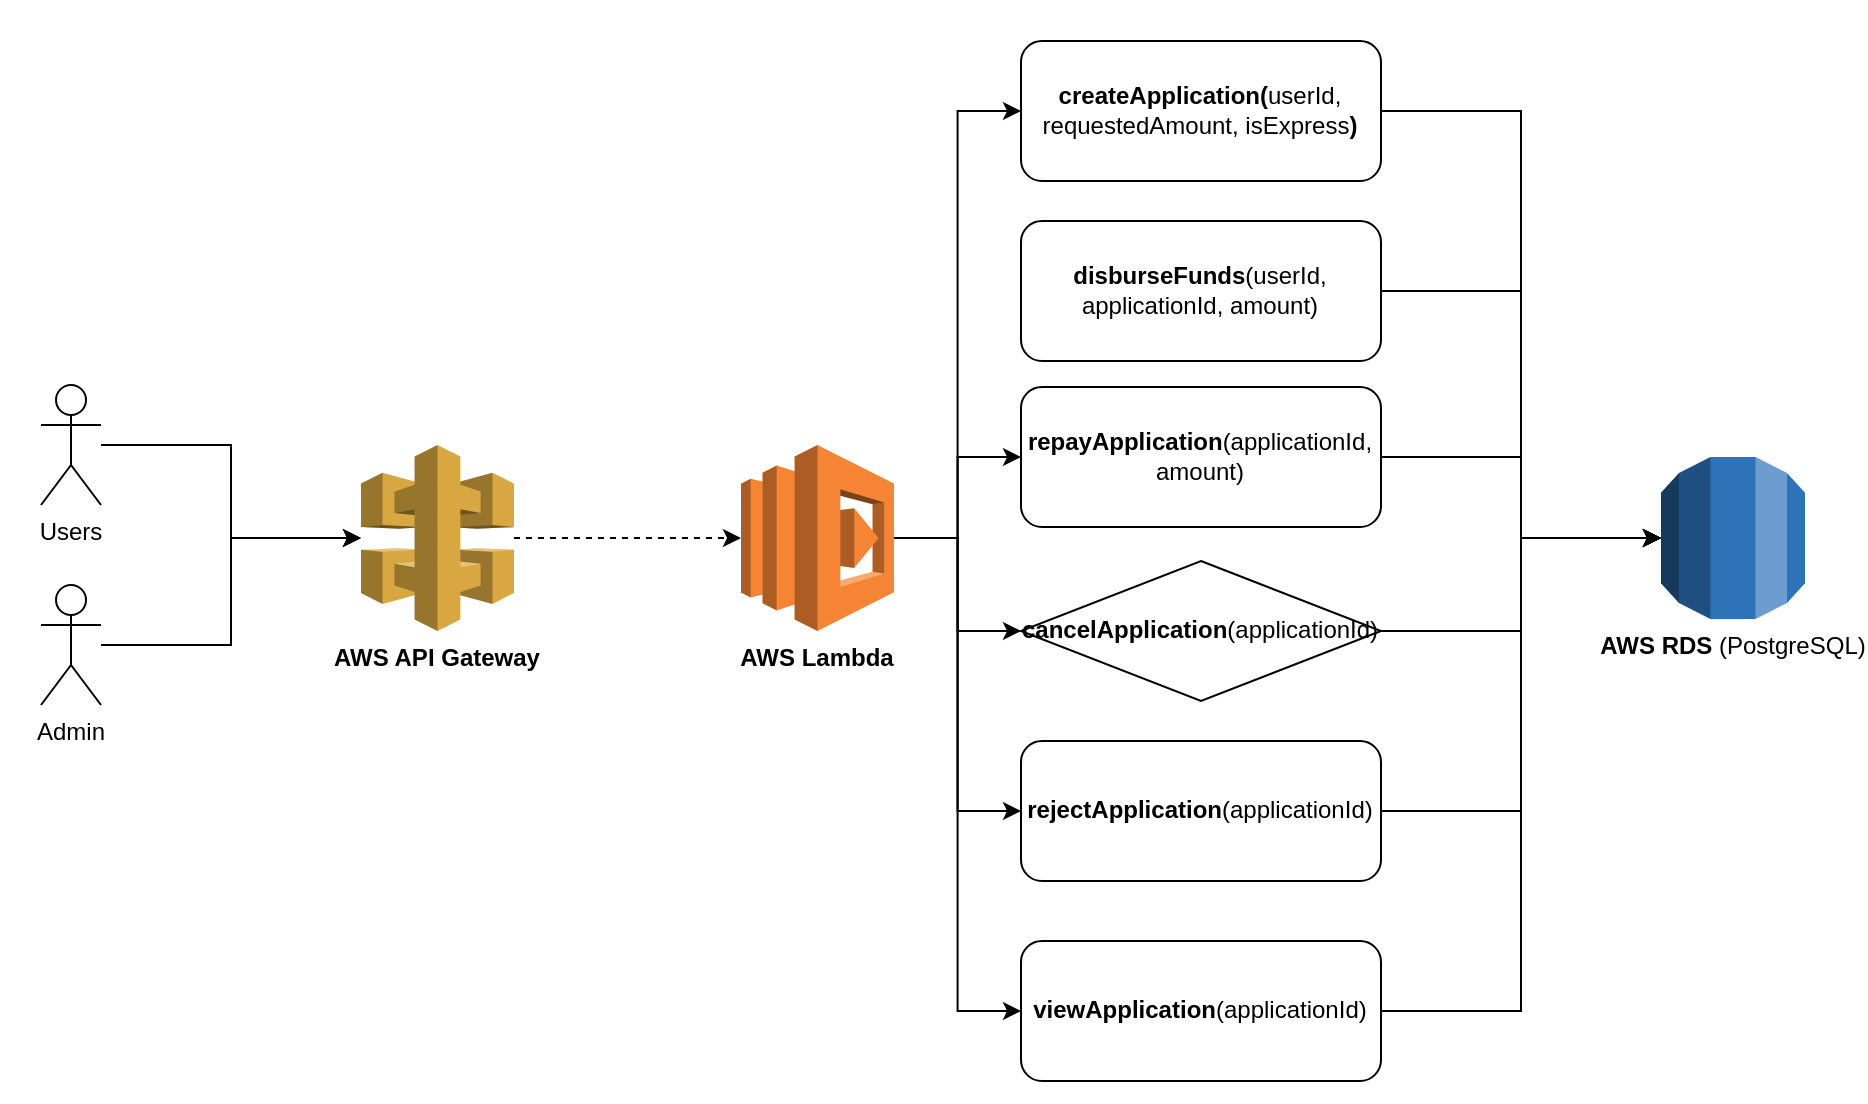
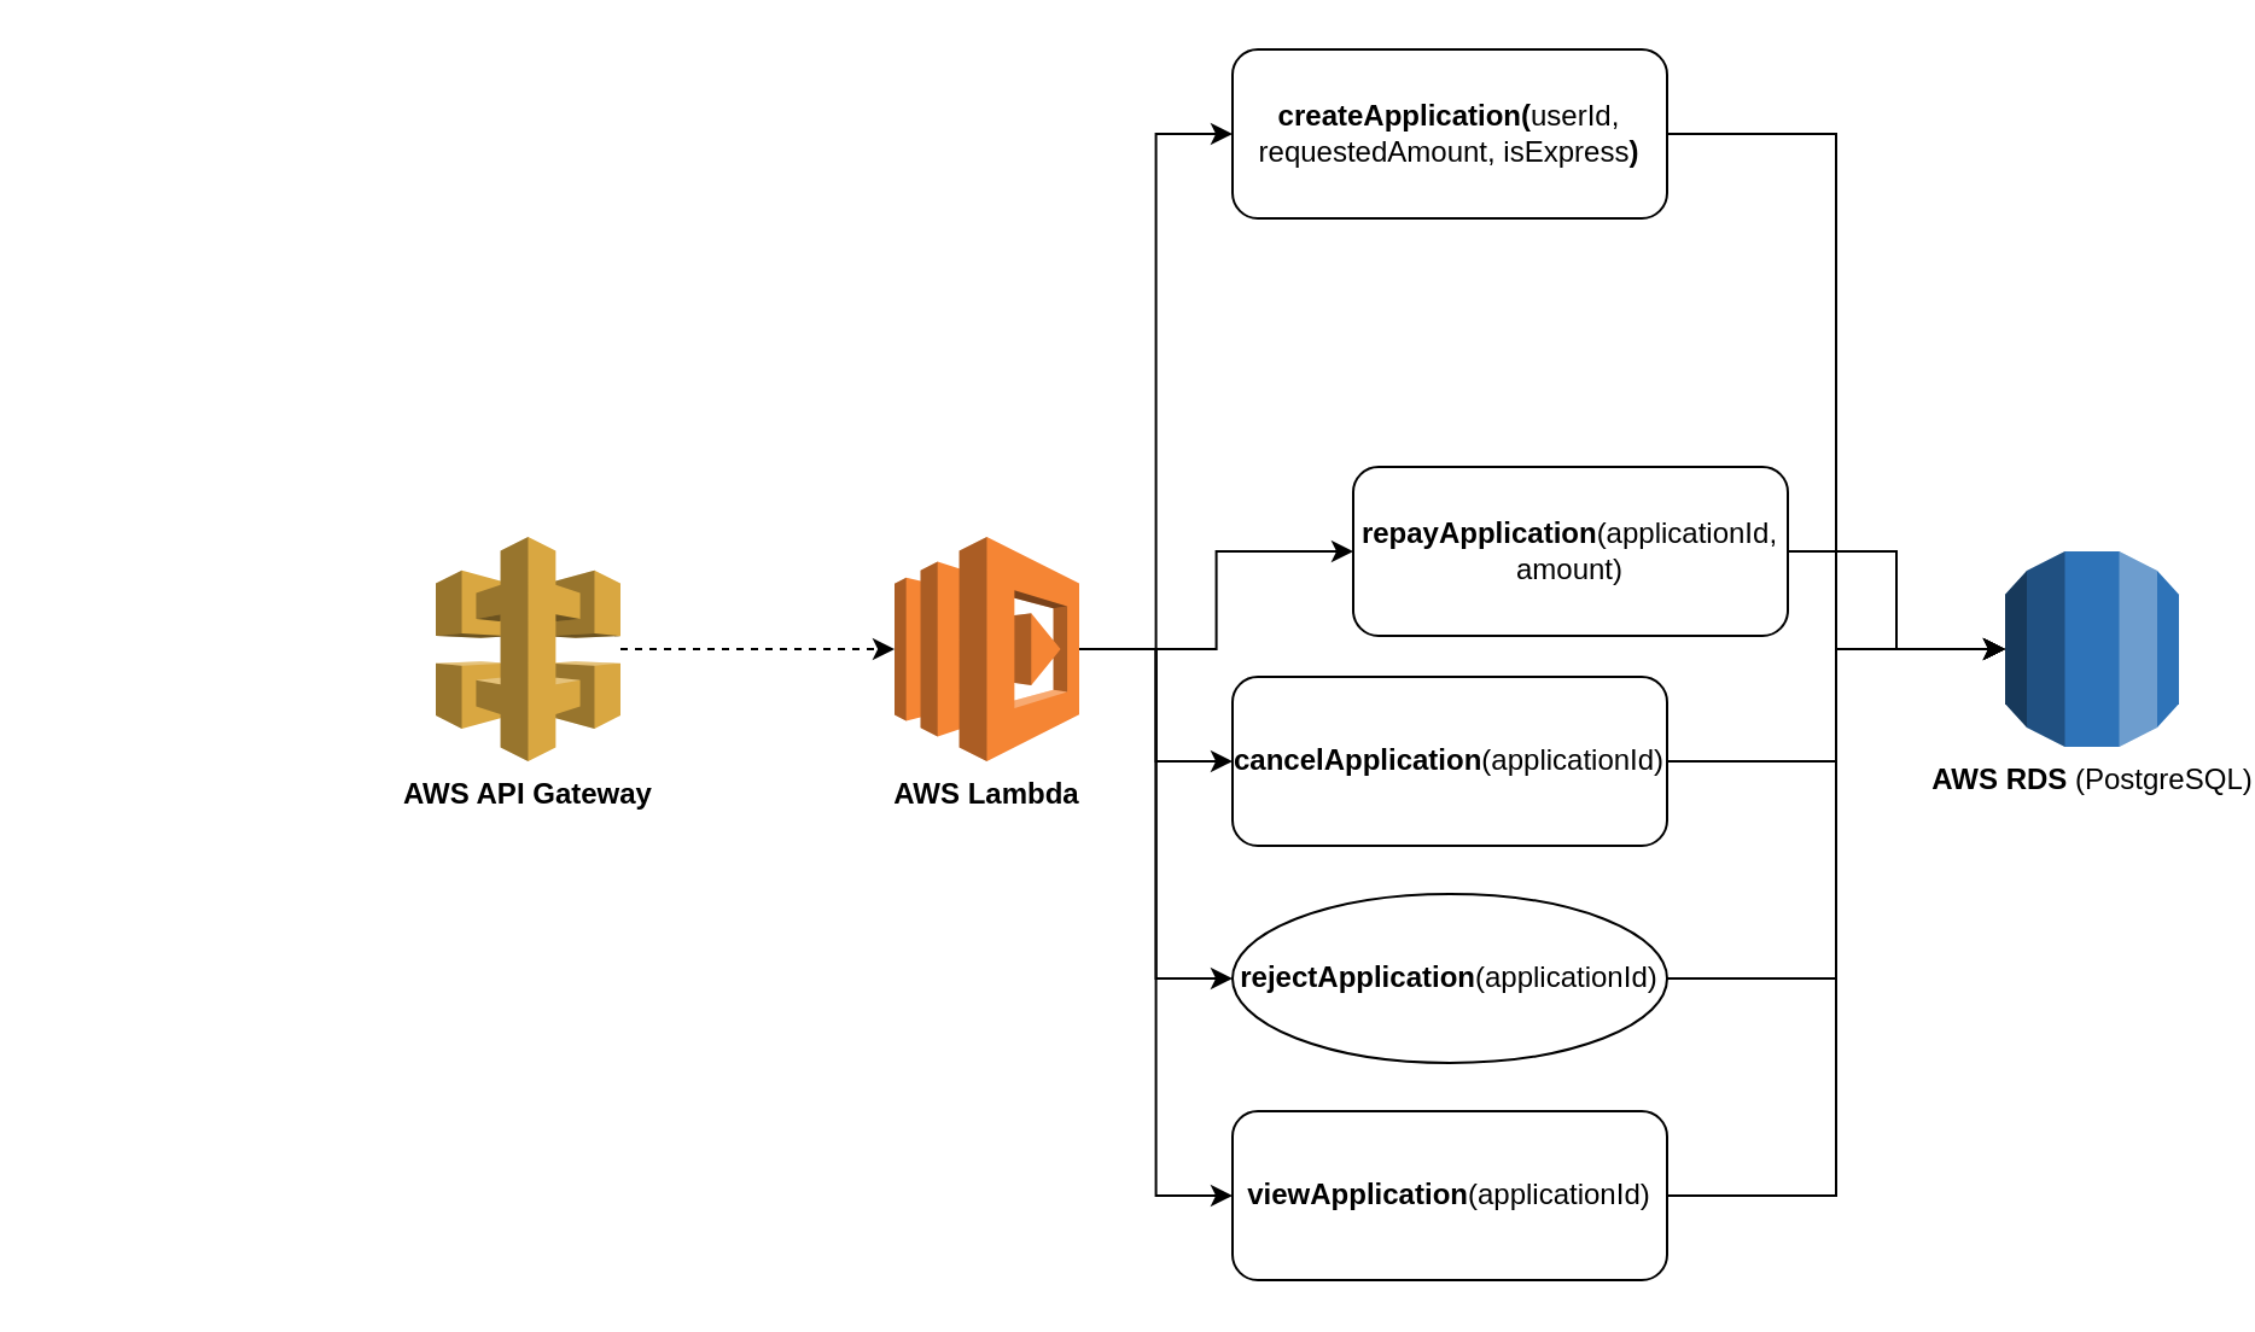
- <mxCell id="15" value="&lt;b&gt;disburseFunds&lt;/b&gt;(userId, applicationId, amount)" style="rounded=1;whiteSpace=wrap;html=1;" vertex="1" parent="1"><mxGeometry x="510" y="110" width="180" height="70" as="geometry" /></mxCell>
- <mxCell id="22" style="edgeStyle=orthogonalEdgeStyle;rounded=0;orthogonalLoop=1;jettySize=auto;html=1;entryX=0;entryY=0.5;entryDx=0;entryDy=0;entryPerimeter=0;" edge="1" parent="1" source="15" target="20"><mxGeometry relative="1" as="geometry" /></mxCell>
- <mxCell id="3" value="Users" style="shape=umlActor;verticalLabelPosition=bottom;verticalAlign=top;html=1;outlineConnect=0;" vertex="1" parent="1"><mxGeometry x="20" y="192" width="30" height="60" as="geometry" /></mxCell>
- <mxCell id="2" style="edgeStyle=orthogonalEdgeStyle;rounded=0;orthogonalLoop=1;jettySize=auto;html=1;" edge="1" parent="1" source="3" target="7"><mxGeometry relative="1" as="geometry" /></mxCell>
- <mxCell id="16" value="&lt;b&gt;repayApplication&lt;/b&gt;(applicationId, amount)" style="rounded=1;whiteSpace=wrap;html=1;" vertex="1" parent="1"><mxGeometry x="510" y="193" width="180" height="70" as="geometry" /></mxCell>
+ <mxCell id="16" value="&lt;b&gt;repayApplication&lt;/b&gt;(applicationId, amount)" style="rounded=1;whiteSpace=wrap;html=1;" vertex="1" parent="1"><mxGeometry x="560" y="193" width="180" height="70" as="geometry" /></mxCell>
- <mxCell id="17" value="&lt;b&gt;cancelApplication&lt;/b&gt;(applicationId)" style="rhombus;whiteSpace=wrap;html=1;" vertex="1" parent="1"><mxGeometry x="510" y="280" width="180" height="70" as="geometry" /></mxCell>
+ <mxCell id="17" value="&lt;b&gt;cancelApplication&lt;/b&gt;(applicationId)" style="rounded=1;whiteSpace=wrap;html=1;" vertex="1" parent="1"><mxGeometry x="510" y="280" width="180" height="70" as="geometry" /></mxCell>
- <mxCell id="5" value="Admin&lt;div&gt;&lt;br&gt;&lt;/div&gt;" style="shape=umlActor;verticalLabelPosition=bottom;verticalAlign=top;html=1;outlineConnect=0;" vertex="1" parent="1"><mxGeometry x="20" y="292" width="30" height="60" as="geometry" /></mxCell>
- <mxCell id="4" style="edgeStyle=orthogonalEdgeStyle;rounded=0;orthogonalLoop=1;jettySize=auto;html=1;" edge="1" parent="1" source="5" target="7"><mxGeometry relative="1" as="geometry" /></mxCell>
- <mxCell id="18" value="&lt;b&gt;rejectApplication&lt;/b&gt;(applicationId)" style="rounded=1;whiteSpace=wrap;html=1;" vertex="1" parent="1"><mxGeometry x="510" y="370" width="180" height="70" as="geometry" /></mxCell>
+ <mxCell id="18" value="&lt;b&gt;rejectApplication&lt;/b&gt;(applicationId)" style="ellipse;whiteSpace=wrap;html=1;" vertex="1" parent="1"><mxGeometry x="510" y="370" width="180" height="70" as="geometry" /></mxCell>
- <mxCell id="19" value="&lt;b&gt;viewApplication&lt;/b&gt;(applicationId)" style="rounded=1;whiteSpace=wrap;html=1;" vertex="1" parent="1"><mxGeometry x="510" y="470" width="180" height="70" as="geometry" /></mxCell>
+ <mxCell id="19" value="&lt;b&gt;viewApplication&lt;/b&gt;(applicationId)" style="rounded=1;whiteSpace=wrap;html=1;" vertex="1" parent="1"><mxGeometry x="510" y="460" width="180" height="70" as="geometry" /></mxCell>
